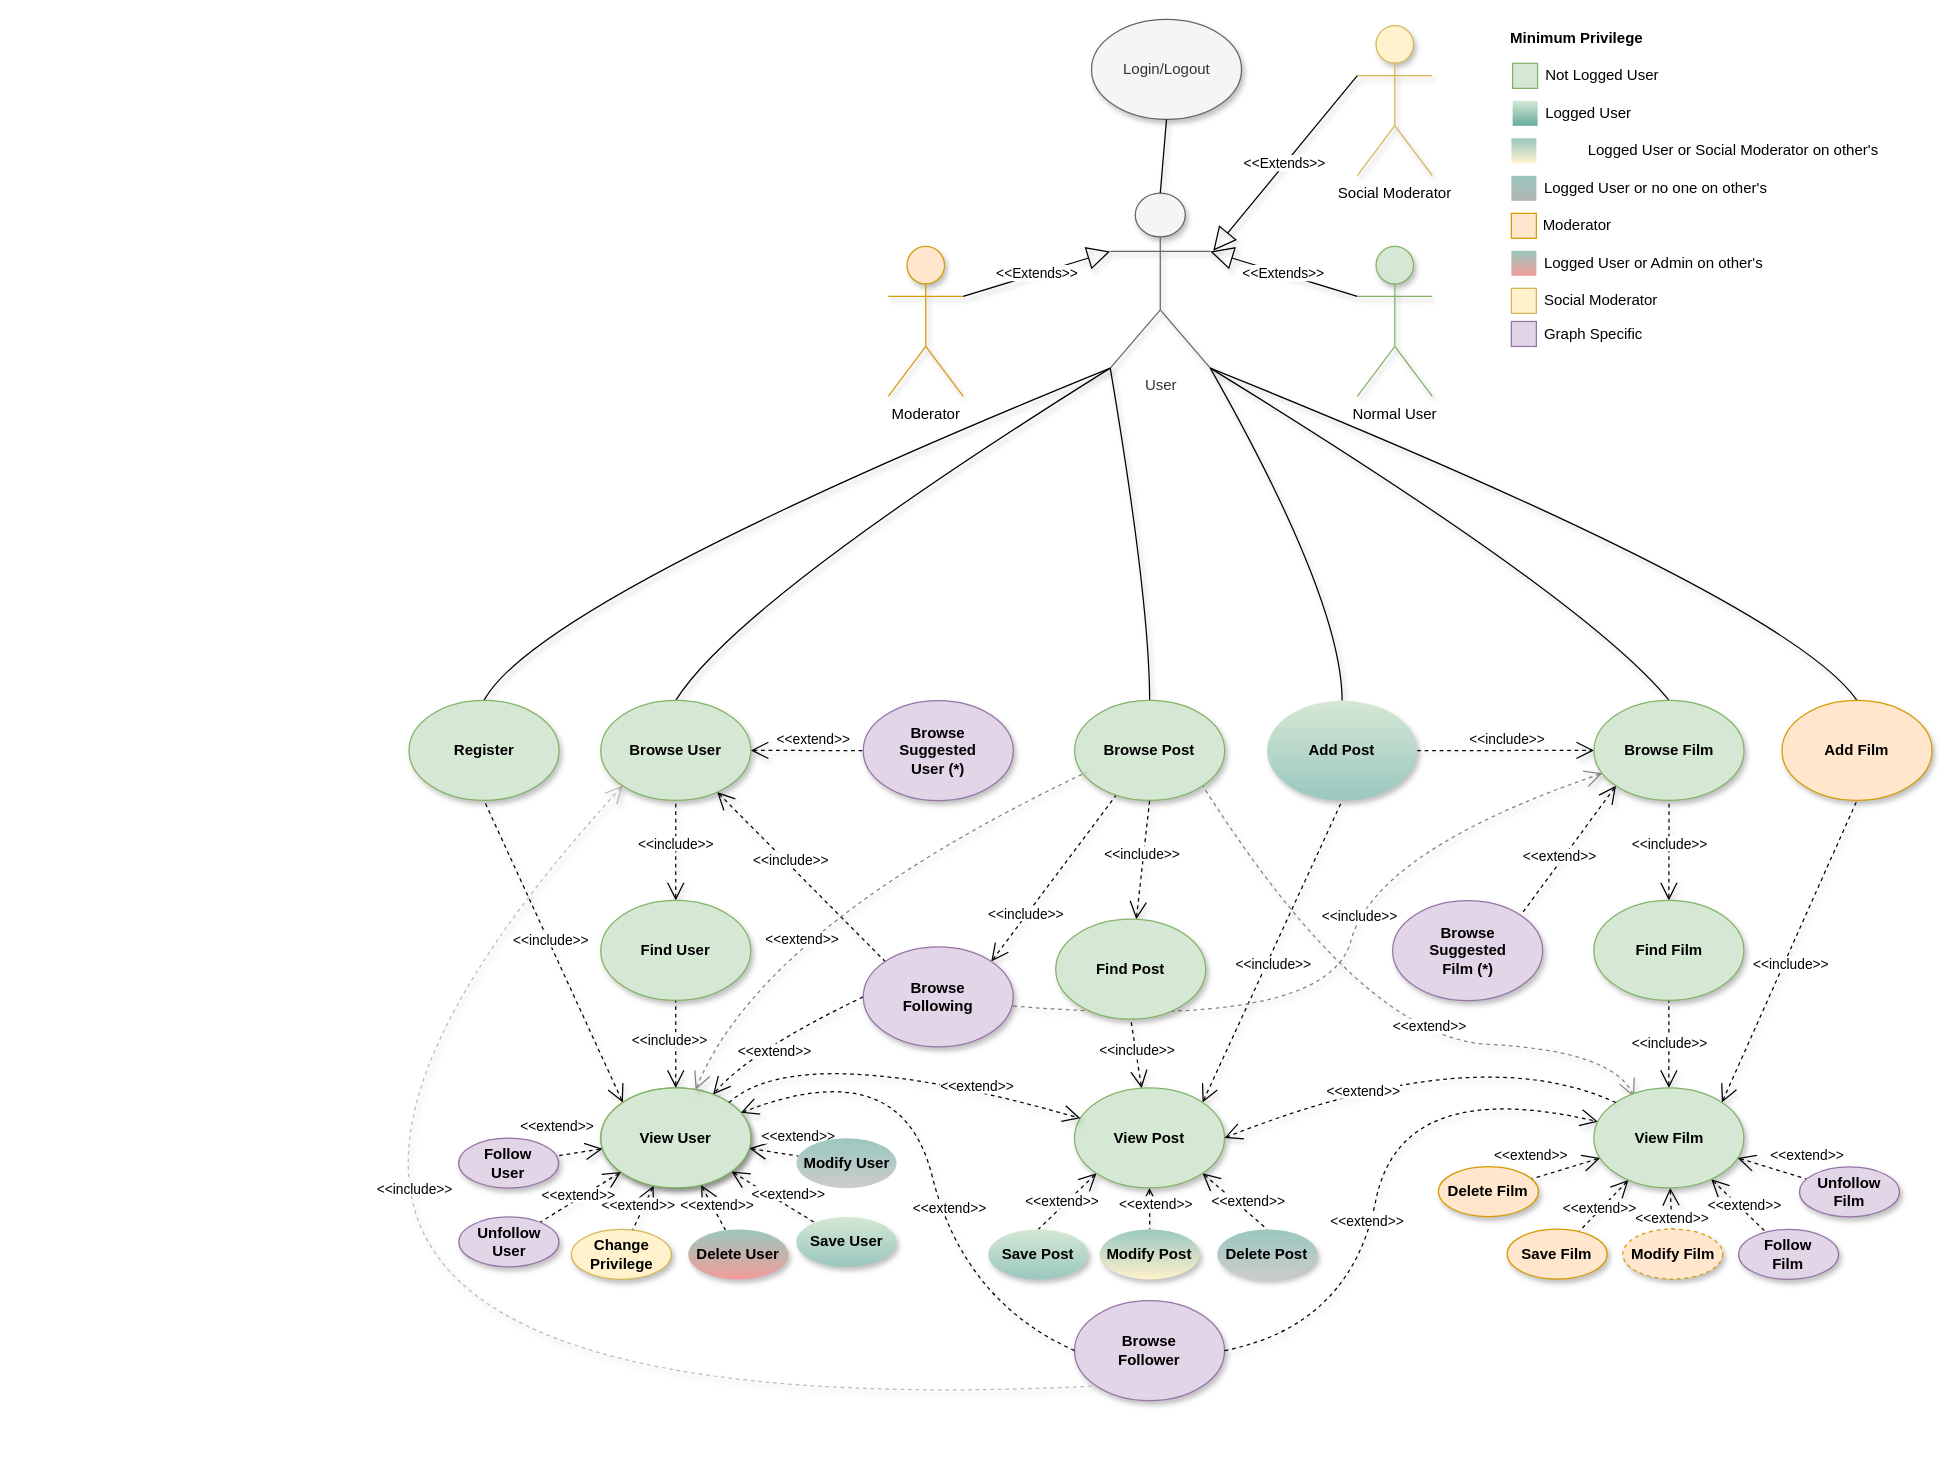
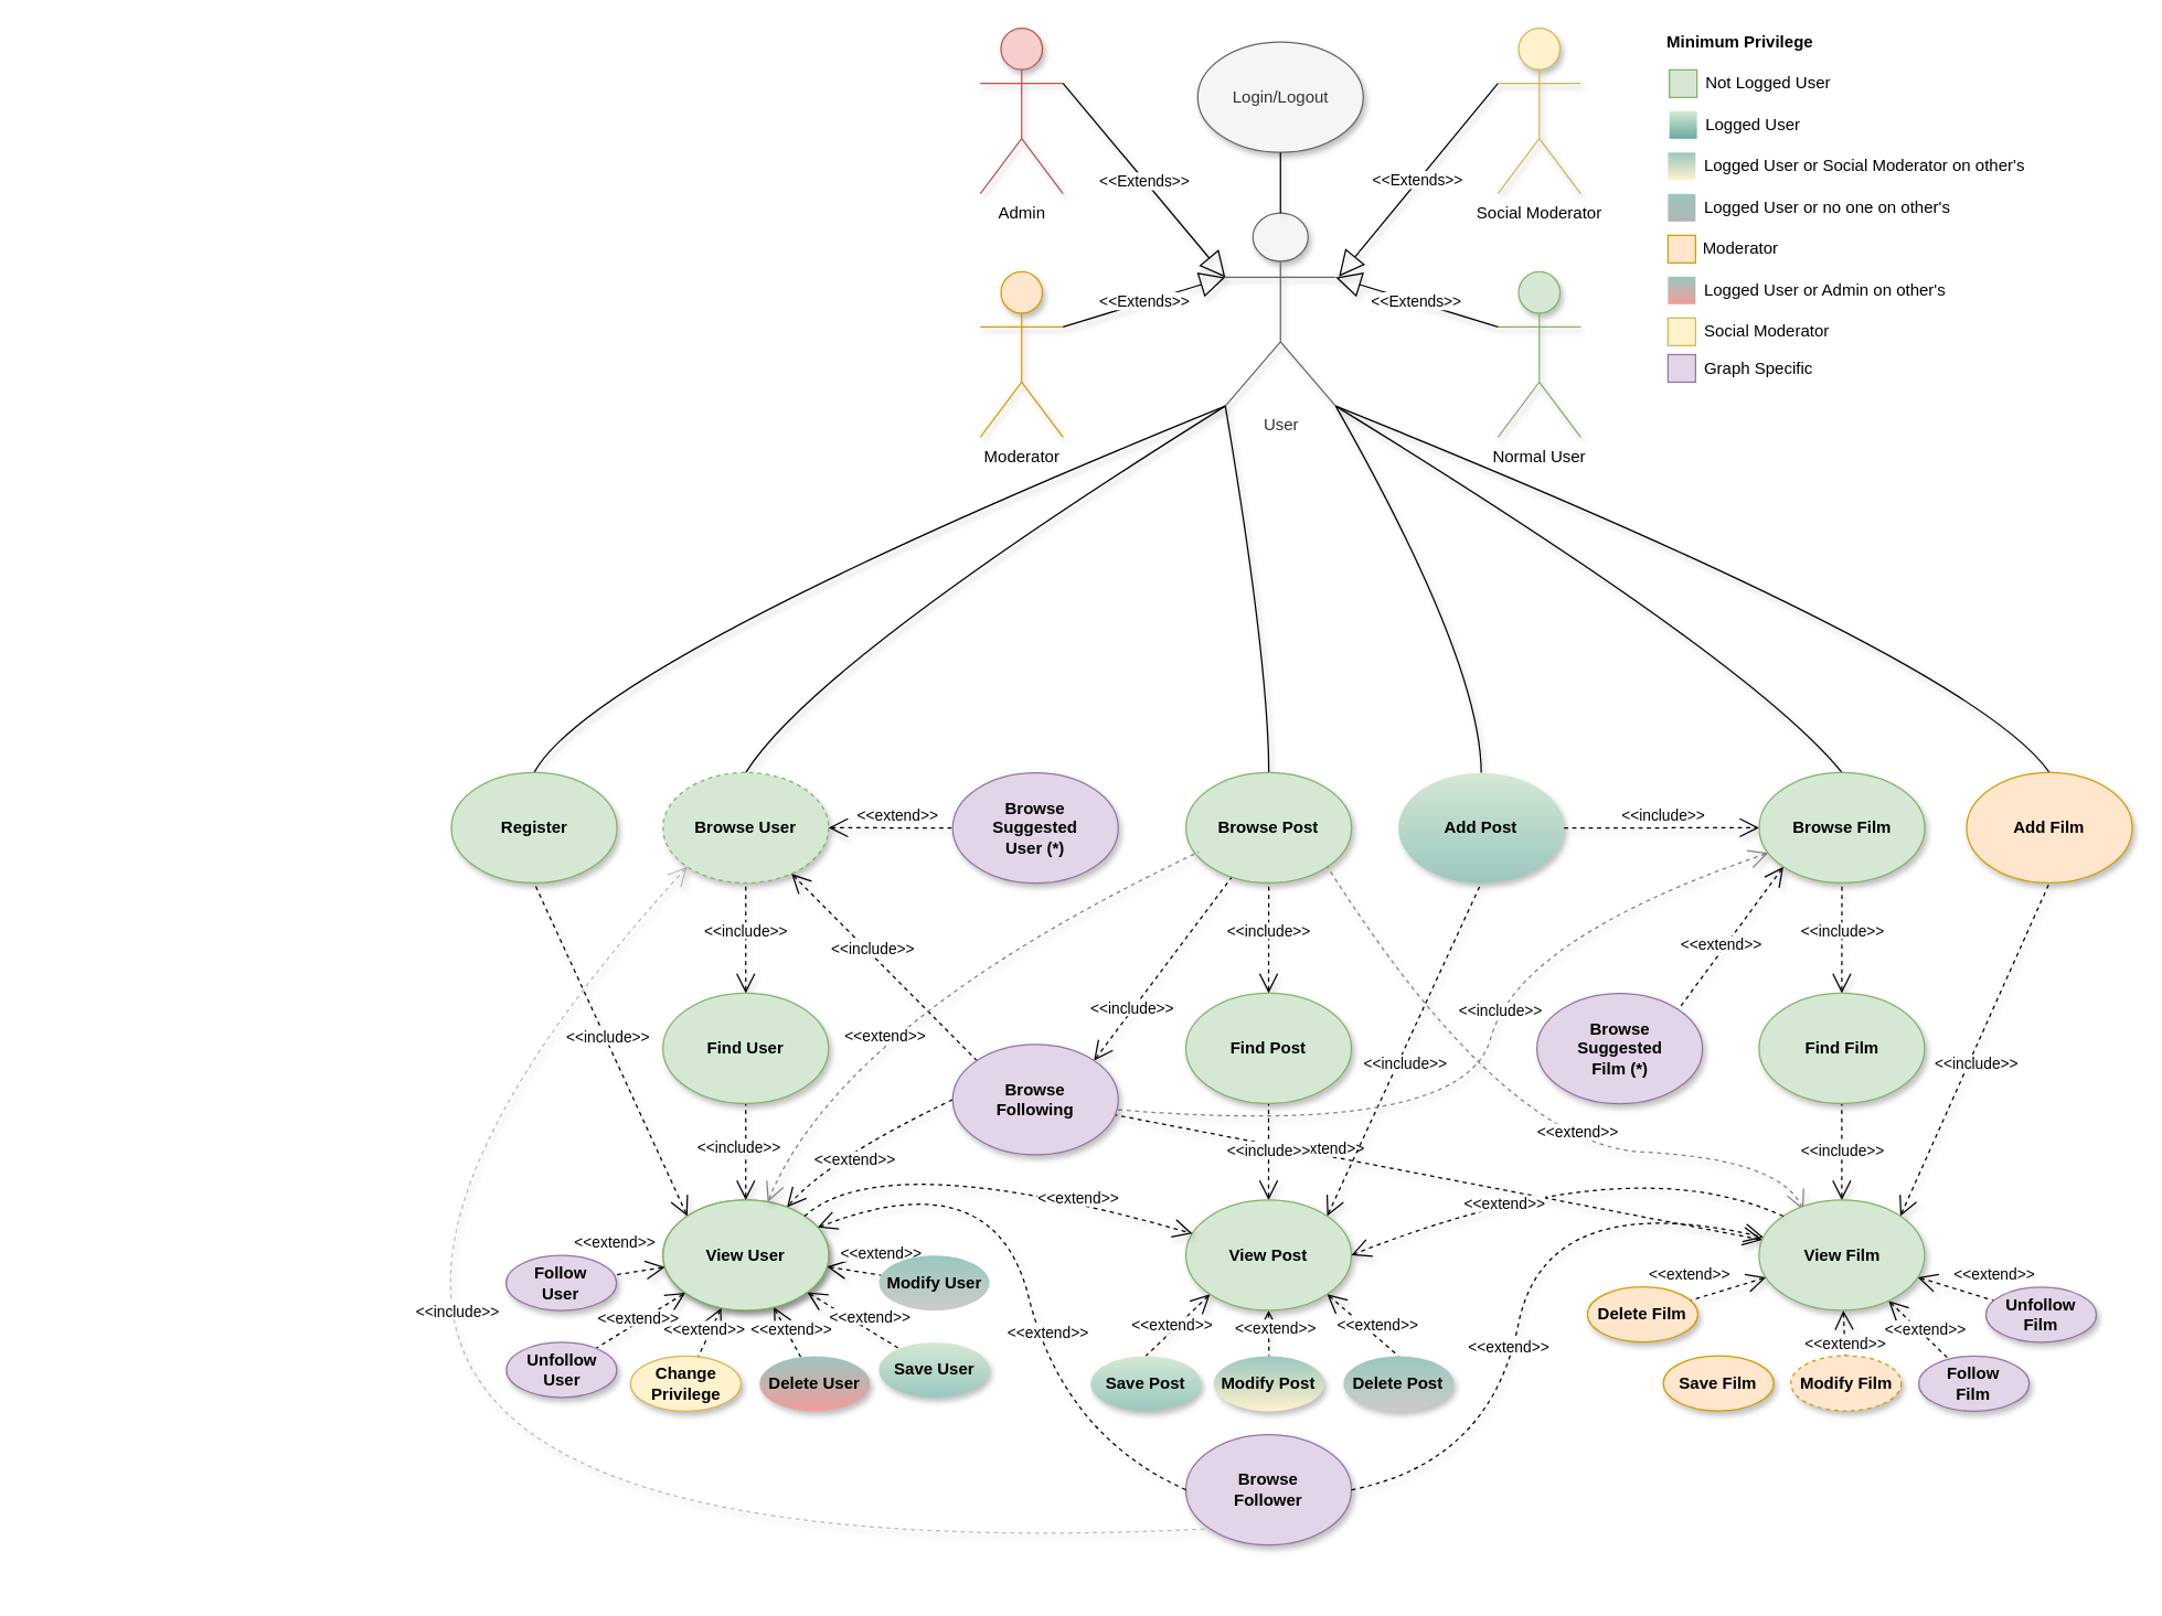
- <mxCell id="7" value="Login/Logout" style="ellipse;whiteSpace=wrap;html=1;fillColor=#f5f5f5;strokeColor=#666666;fontColor=#333333;shadow=1;" parent="1" vertex="1"><mxGeometry x="872.62" y="15" width="120" height="80" as="geometry" /></mxCell>
+ <mxCell id="7" value="Login/Logout" style="ellipse;whiteSpace=wrap;html=1;fillColor=#f5f5f5;strokeColor=#666666;fontColor=#333333;shadow=1;" parent="1" vertex="1"><mxGeometry x="867.62" y="30" width="120" height="80" as="geometry" /></mxCell>
+ <mxCell id="4" value="Admin" style="shape=umlActor;verticalLabelPosition=bottom;labelBackgroundColor=#ffffff;verticalAlign=top;html=1;outlineConnect=0;fillColor=#f8cecc;strokeColor=#b85450;shadow=1;" parent="1" vertex="1"><mxGeometry x="710" y="20" width="60" height="120" as="geometry" /></mxCell>
- <mxCell id="32" value="Logged User or Social Moderator on other's" style="text;html=1;strokeColor=none;fillColor=none;align=left;verticalAlign=middle;whiteSpace=wrap;rounded=0;" parent="1" vertex="1"><mxGeometry x="1267.5" y="110.17" width="247" height="20" as="geometry" /></mxCell>
+ <mxCell id="32" value="Logged User or Social Moderator on other's" style="text;html=1;strokeColor=none;fillColor=none;align=left;verticalAlign=middle;whiteSpace=wrap;rounded=0;" parent="1" vertex="1"><mxGeometry x="1232.5" y="110.17" width="247" height="20" as="geometry" /></mxCell>
+ <mxCell id="6" value="&amp;lt;&amp;lt;Extends&amp;gt;&amp;gt;" style="endArrow=block;endSize=16;endFill=0;html=1;shadow=1;entryX=0;entryY=0.333;entryDx=0;entryDy=0;entryPerimeter=0;exitX=1;exitY=0.333;exitDx=0;exitDy=0;exitPerimeter=0;" parent="1" source="4" target="2" edge="1"><mxGeometry width="160" relative="1" as="geometry"><mxPoint x="914.62" y="120" as="sourcePoint" /><mxPoint x="681.12" y="75" as="targetPoint" /></mxGeometry></mxCell>
- <mxCell id="73" value="Browse User" style="ellipse;whiteSpace=wrap;html=1;fontStyle=1;fillColor=#d5e8d4;strokeColor=#82b366;shadow=1;" parent="1" vertex="1"><mxGeometry x="480" y="559.82" width="120" height="80" as="geometry" /></mxCell>
+ <mxCell id="73" value="Browse User" style="ellipse;whiteSpace=wrap;html=1;fontStyle=1;fillColor=#d5e8d4;strokeColor=#82b366;shadow=1;dashed=1;" parent="1" vertex="1"><mxGeometry x="480" y="559.82" width="120" height="80" as="geometry" /></mxCell>
- <mxCell id="81" value="Find Post" style="ellipse;whiteSpace=wrap;html=1;fontStyle=1;fillColor=#d5e8d4;strokeColor=#82b366;shadow=1;" parent="1" vertex="1"><mxGeometry x="844" y="734.82" width="120" height="80" as="geometry" /></mxCell>
+ <mxCell id="81" value="Find Post" style="ellipse;whiteSpace=wrap;html=1;fontStyle=1;fillColor=#d5e8d4;strokeColor=#82b366;shadow=1;" parent="1" vertex="1"><mxGeometry x="859" y="719.82" width="120" height="80" as="geometry" /></mxCell>
- <mxCell id="16" value="&lt;span style=&quot;background-color: rgb(255 , 255 , 255)&quot;&gt;&amp;lt;&amp;lt;extend&amp;gt;&amp;gt;&lt;/span&gt;" style="edgeStyle=none;html=1;startArrow=open;endArrow=none;startSize=12;verticalAlign=bottom;dashed=1;labelBackgroundColor=none;shadow=1;" parent="1" source="74" target="88" edge="1"><mxGeometry x="0.35" y="5" width="160" relative="1" as="geometry"><mxPoint x="1333.669" y="967.021" as="sourcePoint" /><mxPoint x="1145.06" y="1181.48" as="targetPoint" /><mxPoint as="offset" /></mxGeometry></mxCell>
+ <mxCell id="16" value="&lt;span style=&quot;background-color: rgb(255 , 255 , 255)&quot;&gt;&amp;lt;&amp;lt;extend&amp;gt;&amp;gt;&lt;/span&gt;" style="edgeStyle=none;html=1;startArrow=open;endArrow=none;startSize=12;verticalAlign=bottom;dashed=1;labelBackgroundColor=none;shadow=1;" parent="1" source="74" target="86" edge="1"><mxGeometry x="0.35" y="5" width="160" relative="1" as="geometry"><mxPoint x="1333.669" y="967.021" as="sourcePoint" /><mxPoint x="1145.06" y="1181.48" as="targetPoint" /><mxPoint as="offset" /></mxGeometry></mxCell>
